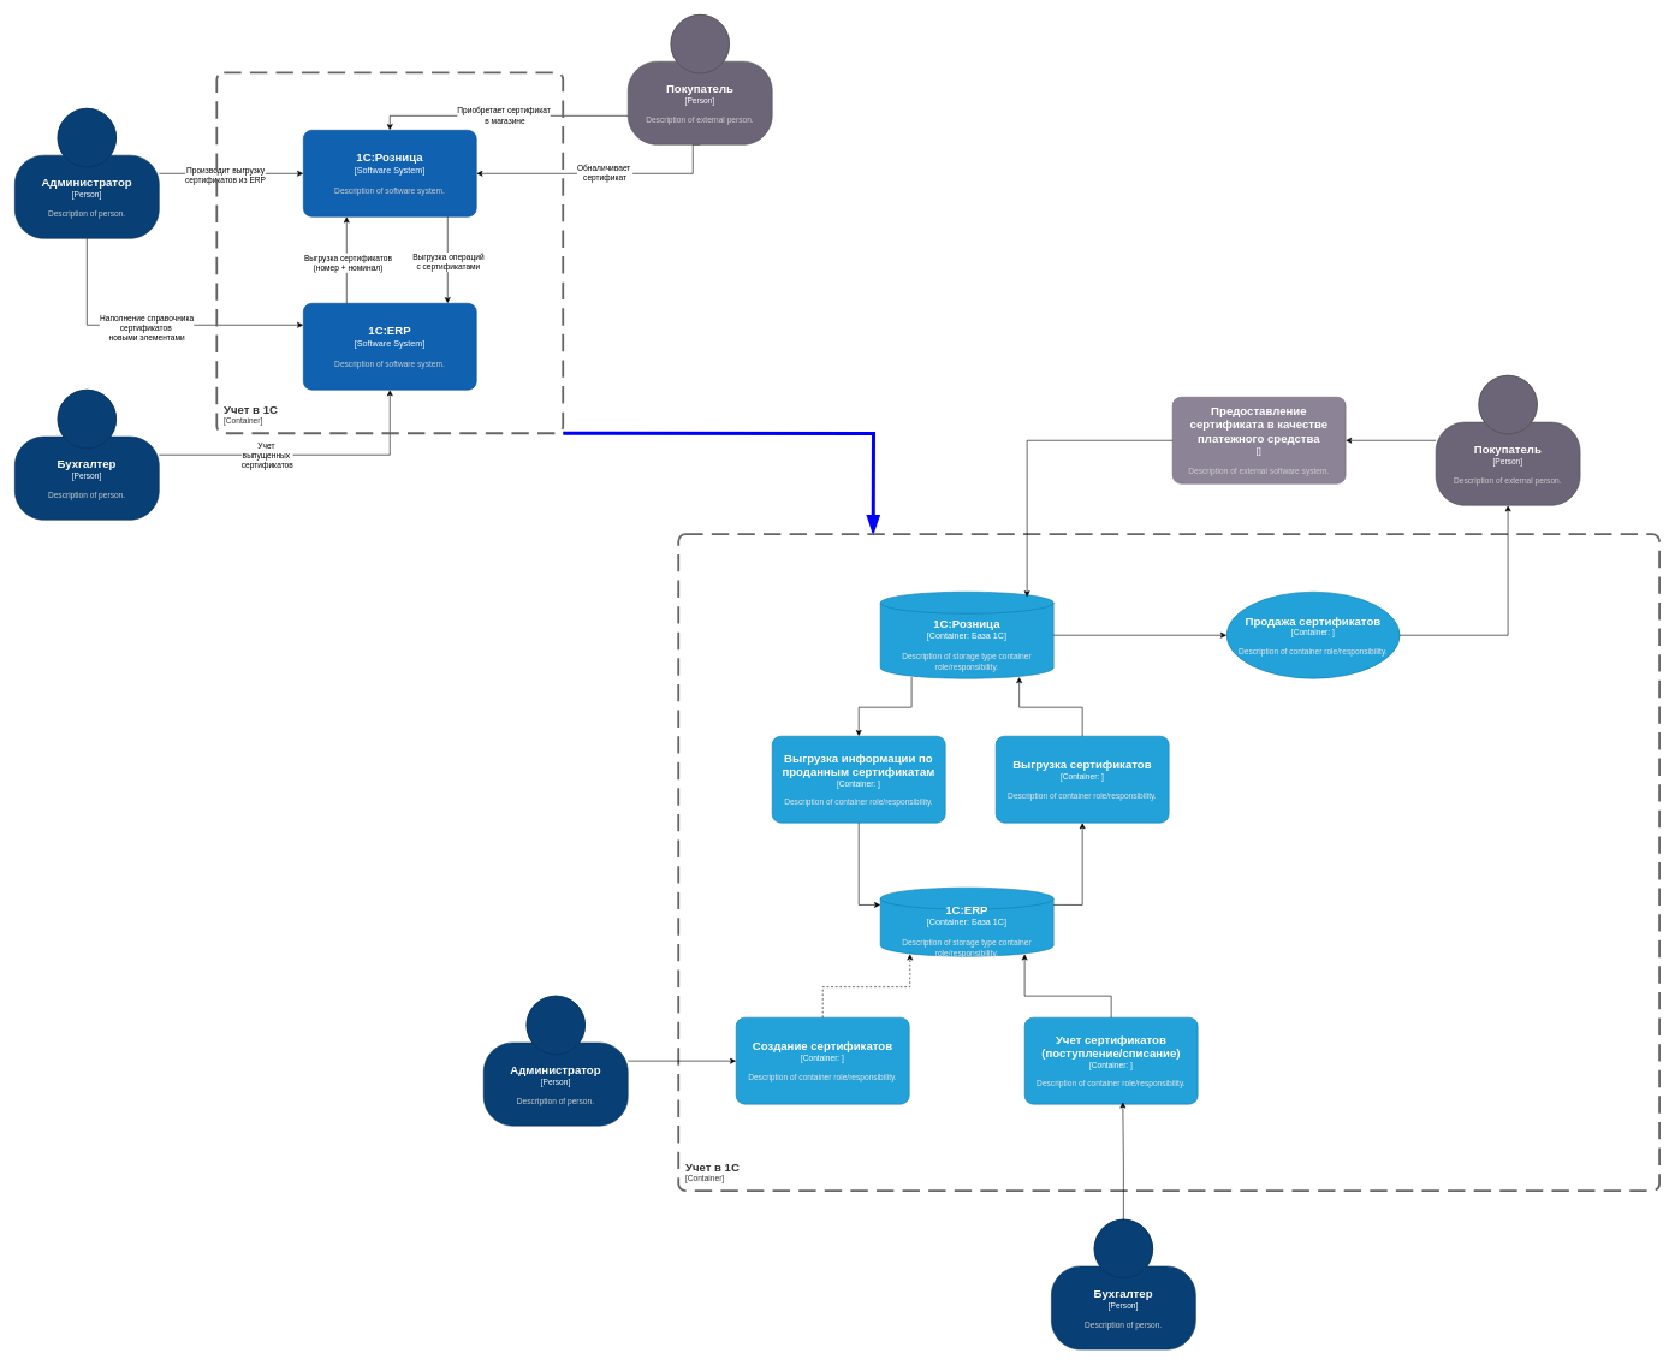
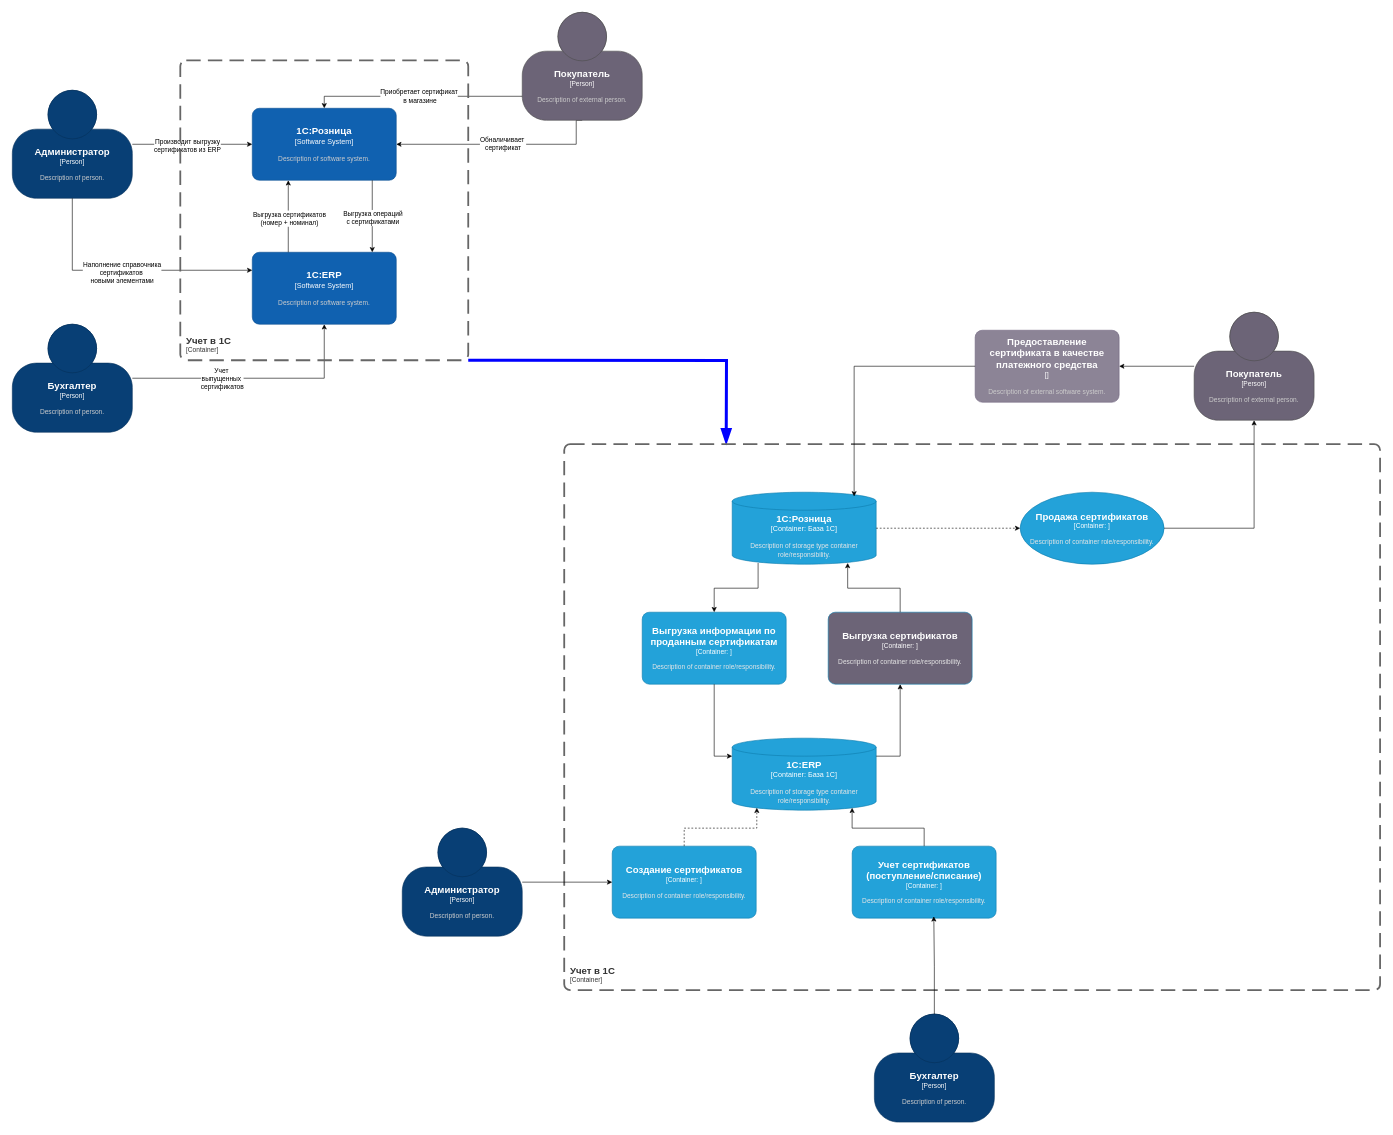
- <mxCell id="42" style="edgeStyle=orthogonalEdgeStyle;rounded=0;orthogonalLoop=1;jettySize=auto;html=1;exitX=1;exitY=0.5;exitDx=0;exitDy=0;exitPerimeter=0;entryX=0;entryY=0.5;entryDx=0;entryDy=0;entryPerimeter=0;" edge="1" parent="1" source="23" target="41"><mxGeometry relative="1" as="geometry" /></mxCell>
+ <mxCell id="42" style="edgeStyle=orthogonalEdgeStyle;rounded=0;orthogonalLoop=1;jettySize=auto;html=1;exitX=1;exitY=0.5;exitDx=0;exitDy=0;exitPerimeter=0;entryX=0;entryY=0.5;entryDx=0;entryDy=0;entryPerimeter=0;dashed=1;" edge="1" parent="1" source="23" target="41"><mxGeometry relative="1" as="geometry" /></mxCell>
- <mxCell id="27" value="&lt;font style=&quot;font-size: 16px&quot;&gt;&lt;b&gt;Выгрузка сертификатов&lt;/b&gt;&lt;/font&gt;&lt;div&gt;[Container: ]&lt;/div&gt;&lt;br&gt;&lt;div&gt;&lt;font style=&quot;font-size: 11px&quot;&gt;&lt;font color=&quot;#E6E6E6&quot;&gt;Description of container role/responsibility.&lt;/font&gt;&lt;/div&gt;" style="rounded=1;whiteSpace=wrap;html=1;fontSize=11;labelBackgroundColor=none;fillColor=#23A2D9;fontColor=#ffffff;align=center;arcSize=10;strokeColor=#0E7DAD;metaEdit=1;resizable=0;points=[[0.25,0,0],[0.5,0,0],[0.75,0,0],[1,0.25,0],[1,0.5,0],[1,0.75,0],[0.75,1,0],[0.5,1,0],[0.25,1,0],[0,0.75,0],[0,0.5,0],[0,0.25,0]];" vertex="1" parent="1"><mxGeometry x="1380" y="1020" width="240" height="120" as="geometry" /></mxCell>
+ <mxCell id="27" value="&lt;font style=&quot;font-size: 16px&quot;&gt;&lt;b&gt;Выгрузка сертификатов&lt;/b&gt;&lt;/font&gt;&lt;div&gt;[Container: ]&lt;/div&gt;&lt;br&gt;&lt;div&gt;&lt;font style=&quot;font-size: 11px&quot;&gt;&lt;font color=&quot;#E6E6E6&quot;&gt;Description of container role/responsibility.&lt;/font&gt;&lt;/div&gt;" style="rounded=1;whiteSpace=wrap;html=1;fontSize=11;labelBackgroundColor=none;fillColor=#6c6477;fontColor=#ffffff;align=center;arcSize=10;strokeColor=#0E7DAD;metaEdit=1;resizable=0;points=[[0.25,0,0],[0.5,0,0],[0.75,0,0],[1,0.25,0],[1,0.5,0],[1,0.75,0],[0.75,1,0],[0.5,1,0],[0.25,1,0],[0,0.75,0],[0,0.5,0],[0,0.25,0]];" vertex="1" parent="1"><mxGeometry x="1380" y="1020" width="240" height="120" as="geometry" /></mxCell>
- <mxCell id="24" value="&lt;font style=&quot;font-size: 16px&quot;&gt;&lt;b&gt;1С:ERP&lt;/b&gt;&lt;/font&gt;&lt;div&gt;[Container:&amp;nbsp;База 1C]&lt;/div&gt;&lt;br&gt;&lt;div&gt;&lt;font style=&quot;font-size: 11px&quot;&gt;&lt;font color=&quot;#E6E6E6&quot;&gt;Description of storage type container role/responsibility.&lt;/font&gt;&lt;/div&gt;" style="shape=cylinder3;size=15;whiteSpace=wrap;html=1;boundedLbl=1;rounded=0;labelBackgroundColor=none;fillColor=#23A2D9;fontSize=12;fontColor=#ffffff;align=center;strokeColor=#0E7DAD;metaEdit=1;points=[[0.5,0,0],[1,0.25,0],[1,0.5,0],[1,0.75,0],[0.5,1,0],[0,0.75,0],[0,0.5,0],[0,0.25,0]];resizable=0;" vertex="1" parent="1"><mxGeometry x="1220" y="1230" width="240" height="95" as="geometry" /></mxCell>
+ <mxCell id="24" value="&lt;font style=&quot;font-size: 16px&quot;&gt;&lt;b&gt;1С:ERP&lt;/b&gt;&lt;/font&gt;&lt;div&gt;[Container:&amp;nbsp;База 1C]&lt;/div&gt;&lt;br&gt;&lt;div&gt;&lt;font style=&quot;font-size: 11px&quot;&gt;&lt;font color=&quot;#E6E6E6&quot;&gt;Description of storage type container role/responsibility.&lt;/font&gt;&lt;/div&gt;" style="shape=cylinder3;size=15;whiteSpace=wrap;html=1;boundedLbl=1;rounded=0;labelBackgroundColor=none;fillColor=#23A2D9;fontSize=12;fontColor=#ffffff;align=center;strokeColor=#0E7DAD;metaEdit=1;points=[[0.5,0,0],[1,0.25,0],[1,0.5,0],[1,0.75,0],[0.5,1,0],[0,0.75,0],[0,0.5,0],[0,0.25,0]];resizable=0;" vertex="1" parent="1"><mxGeometry x="1220" y="1230" width="240" height="120" as="geometry" /></mxCell>
